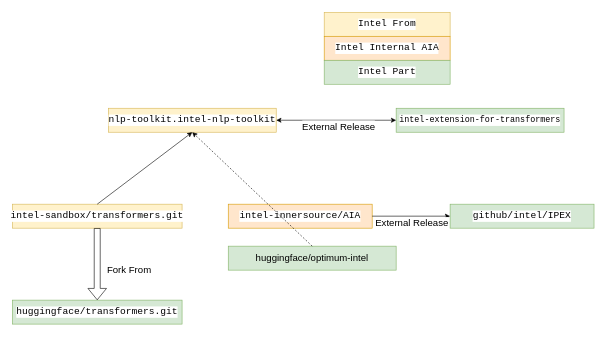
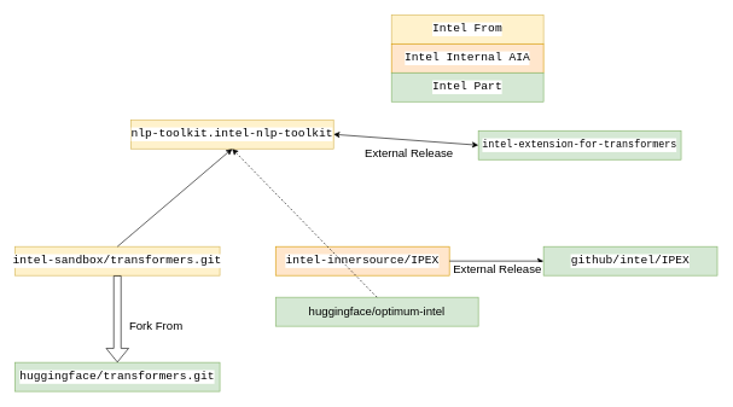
- <mxCell id="2" value="&lt;div style=&quot;background-color: rgb(255, 255, 255); font-family: consolas, &amp;quot;courier new&amp;quot;, monospace; font-size: 16px; line-height: 19px; white-space: pre;&quot;&gt;nlp-toolkit.intel-nlp-toolkit&lt;/div&gt;" style="rounded=0;whiteSpace=wrap;html=1;fillColor=#fff2cc;strokeColor=#d6b656;fontSize=16;" parent="1" vertex="1"><mxGeometry x="180" y="180" width="280" height="40" as="geometry" /></mxCell>
+ <mxCell id="2" value="&lt;div style=&quot;background-color: rgb(255, 255, 255); font-family: consolas, &amp;quot;courier new&amp;quot;, monospace; font-size: 16px; line-height: 19px; white-space: pre;&quot;&gt;nlp-toolkit.intel-nlp-toolkit&lt;/div&gt;" style="rounded=0;whiteSpace=wrap;html=1;fillColor=#fff2cc;strokeColor=#d6b656;fontSize=16;" parent="1" vertex="1"><mxGeometry x="180" y="165" width="280" height="40" as="geometry" /></mxCell>
- <mxCell id="5" value="&lt;div style=&quot;background-color: rgb(255, 255, 255); font-family: consolas, &amp;quot;courier new&amp;quot;, monospace; font-size: 16px; line-height: 19px; white-space: pre;&quot;&gt;intel-innersource/AIA&lt;/div&gt;" style="rounded=0;whiteSpace=wrap;html=1;fillColor=#ffe6cc;strokeColor=#d79b00;fontSize=16;" parent="1" vertex="1"><mxGeometry x="380" y="340" width="240" height="40" as="geometry" /></mxCell>
+ <mxCell id="5" value="&lt;div style=&quot;background-color: rgb(255, 255, 255); font-family: consolas, &amp;quot;courier new&amp;quot;, monospace; font-size: 16px; line-height: 19px; white-space: pre;&quot;&gt;intel-innersource/IPEX&lt;/div&gt;" style="rounded=0;whiteSpace=wrap;html=1;fillColor=#ffe6cc;strokeColor=#d79b00;fontSize=16;" parent="1" vertex="1"><mxGeometry x="380" y="340" width="240" height="40" as="geometry" /></mxCell>
